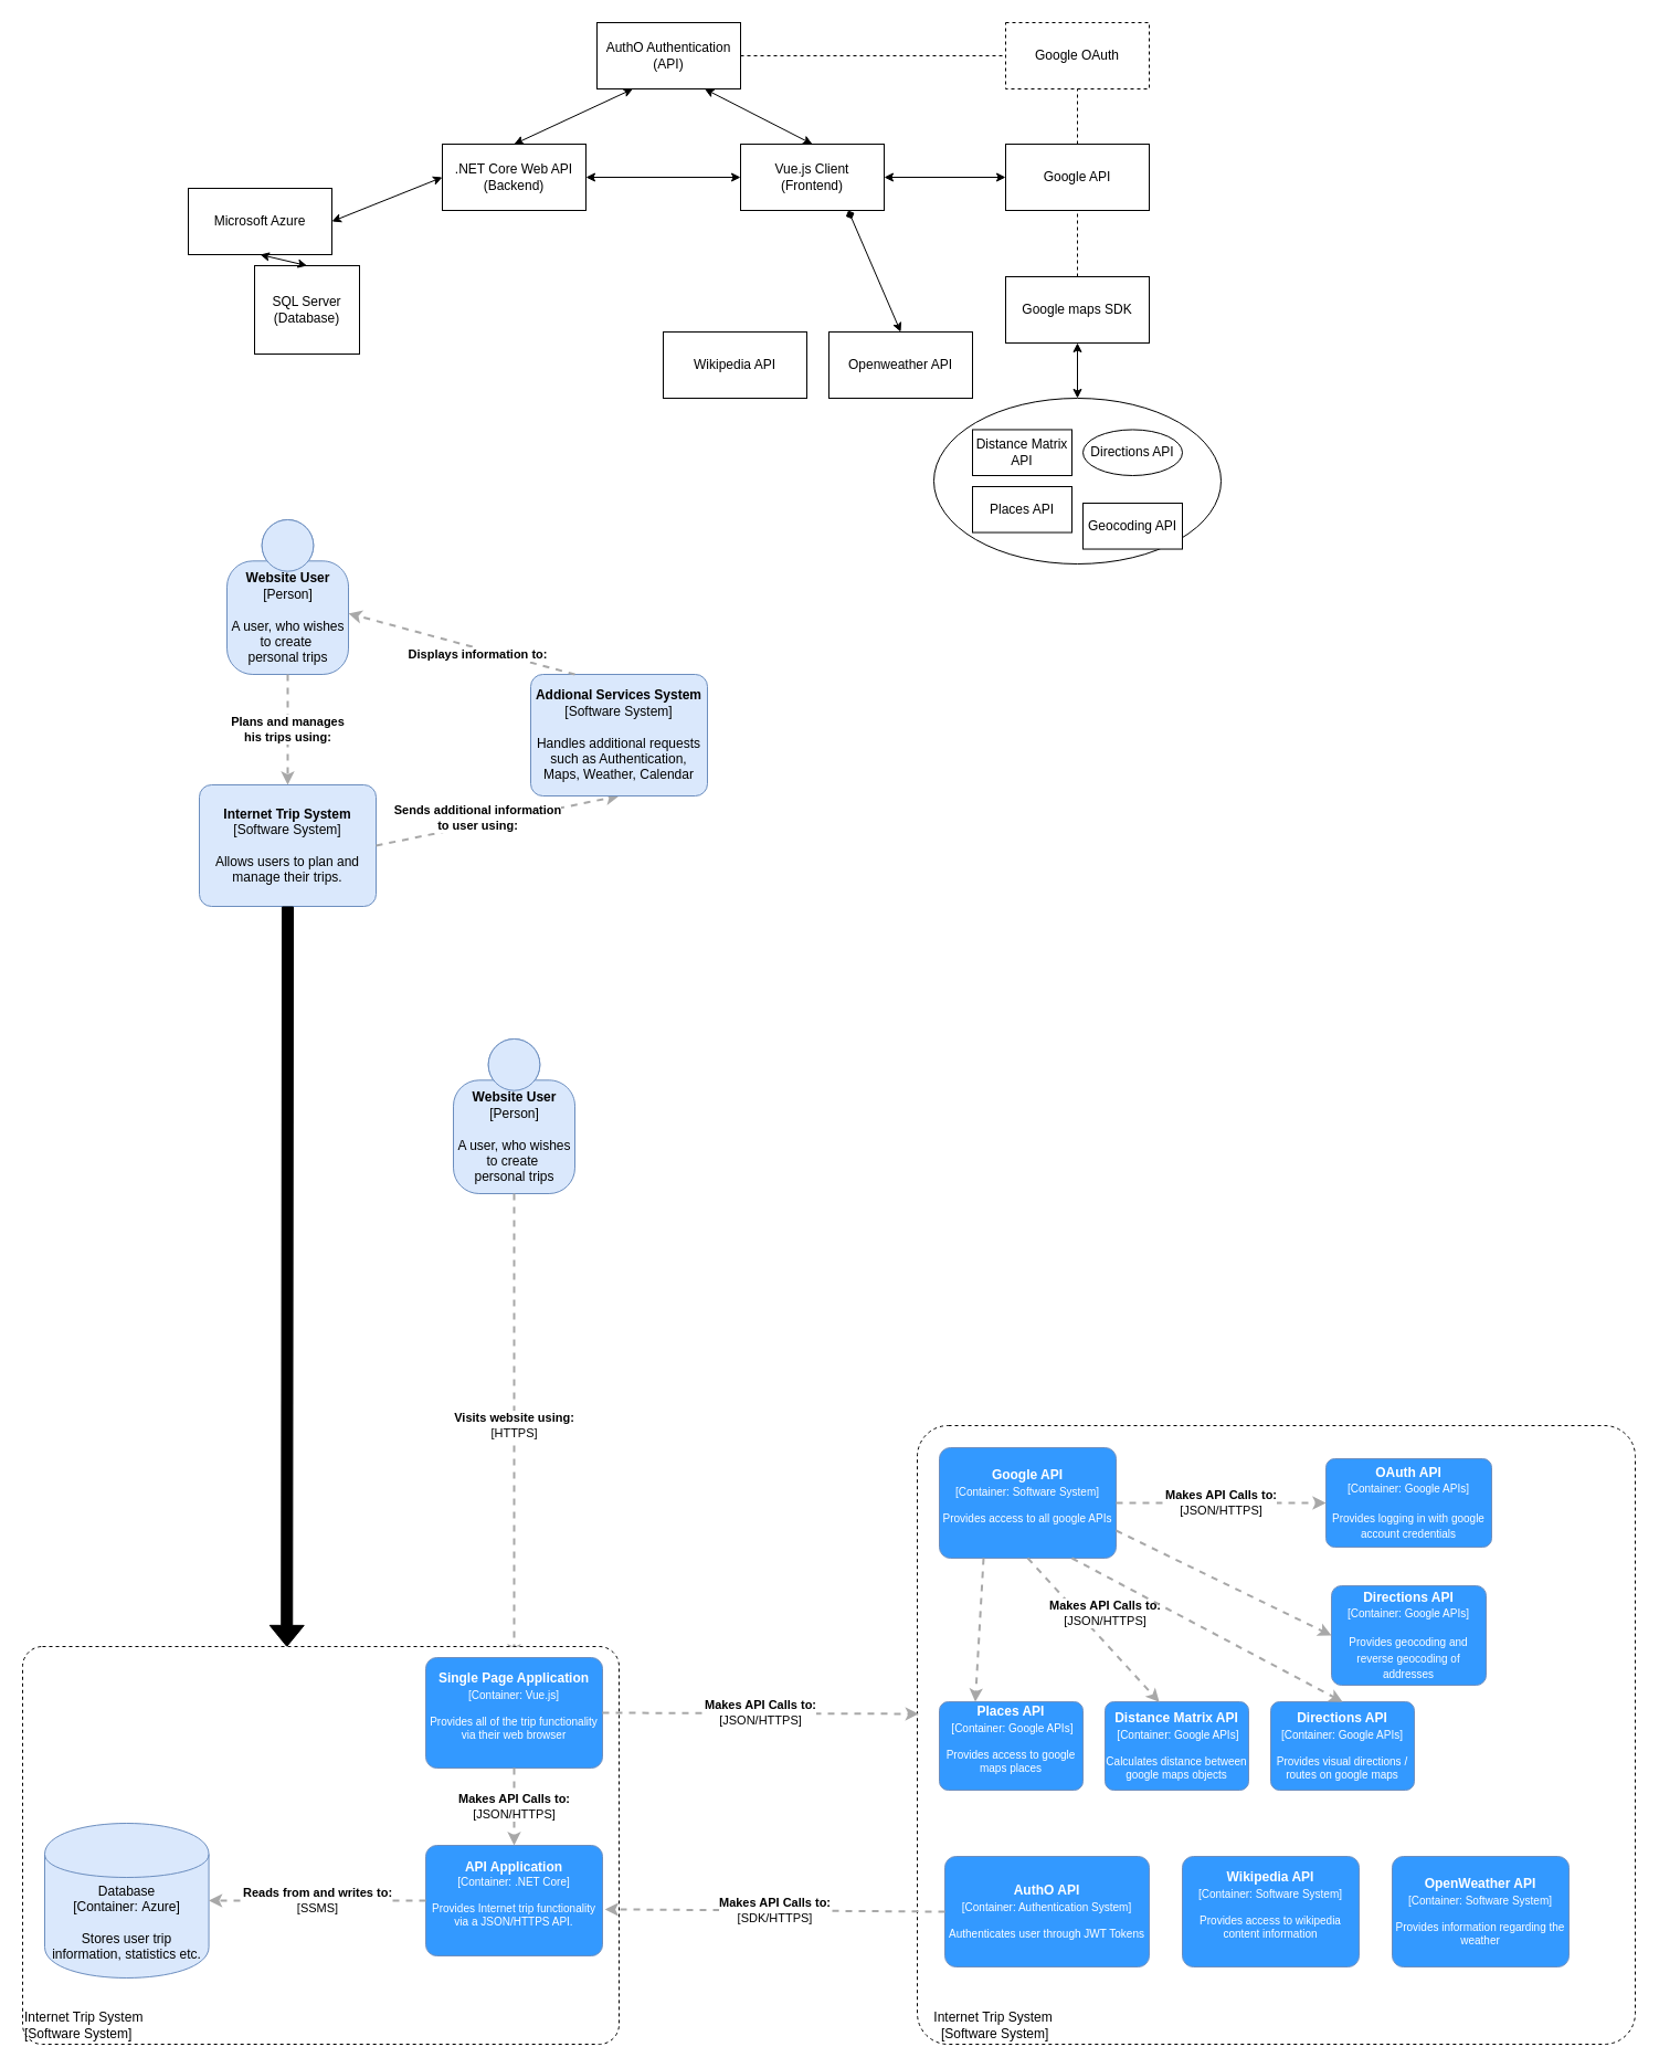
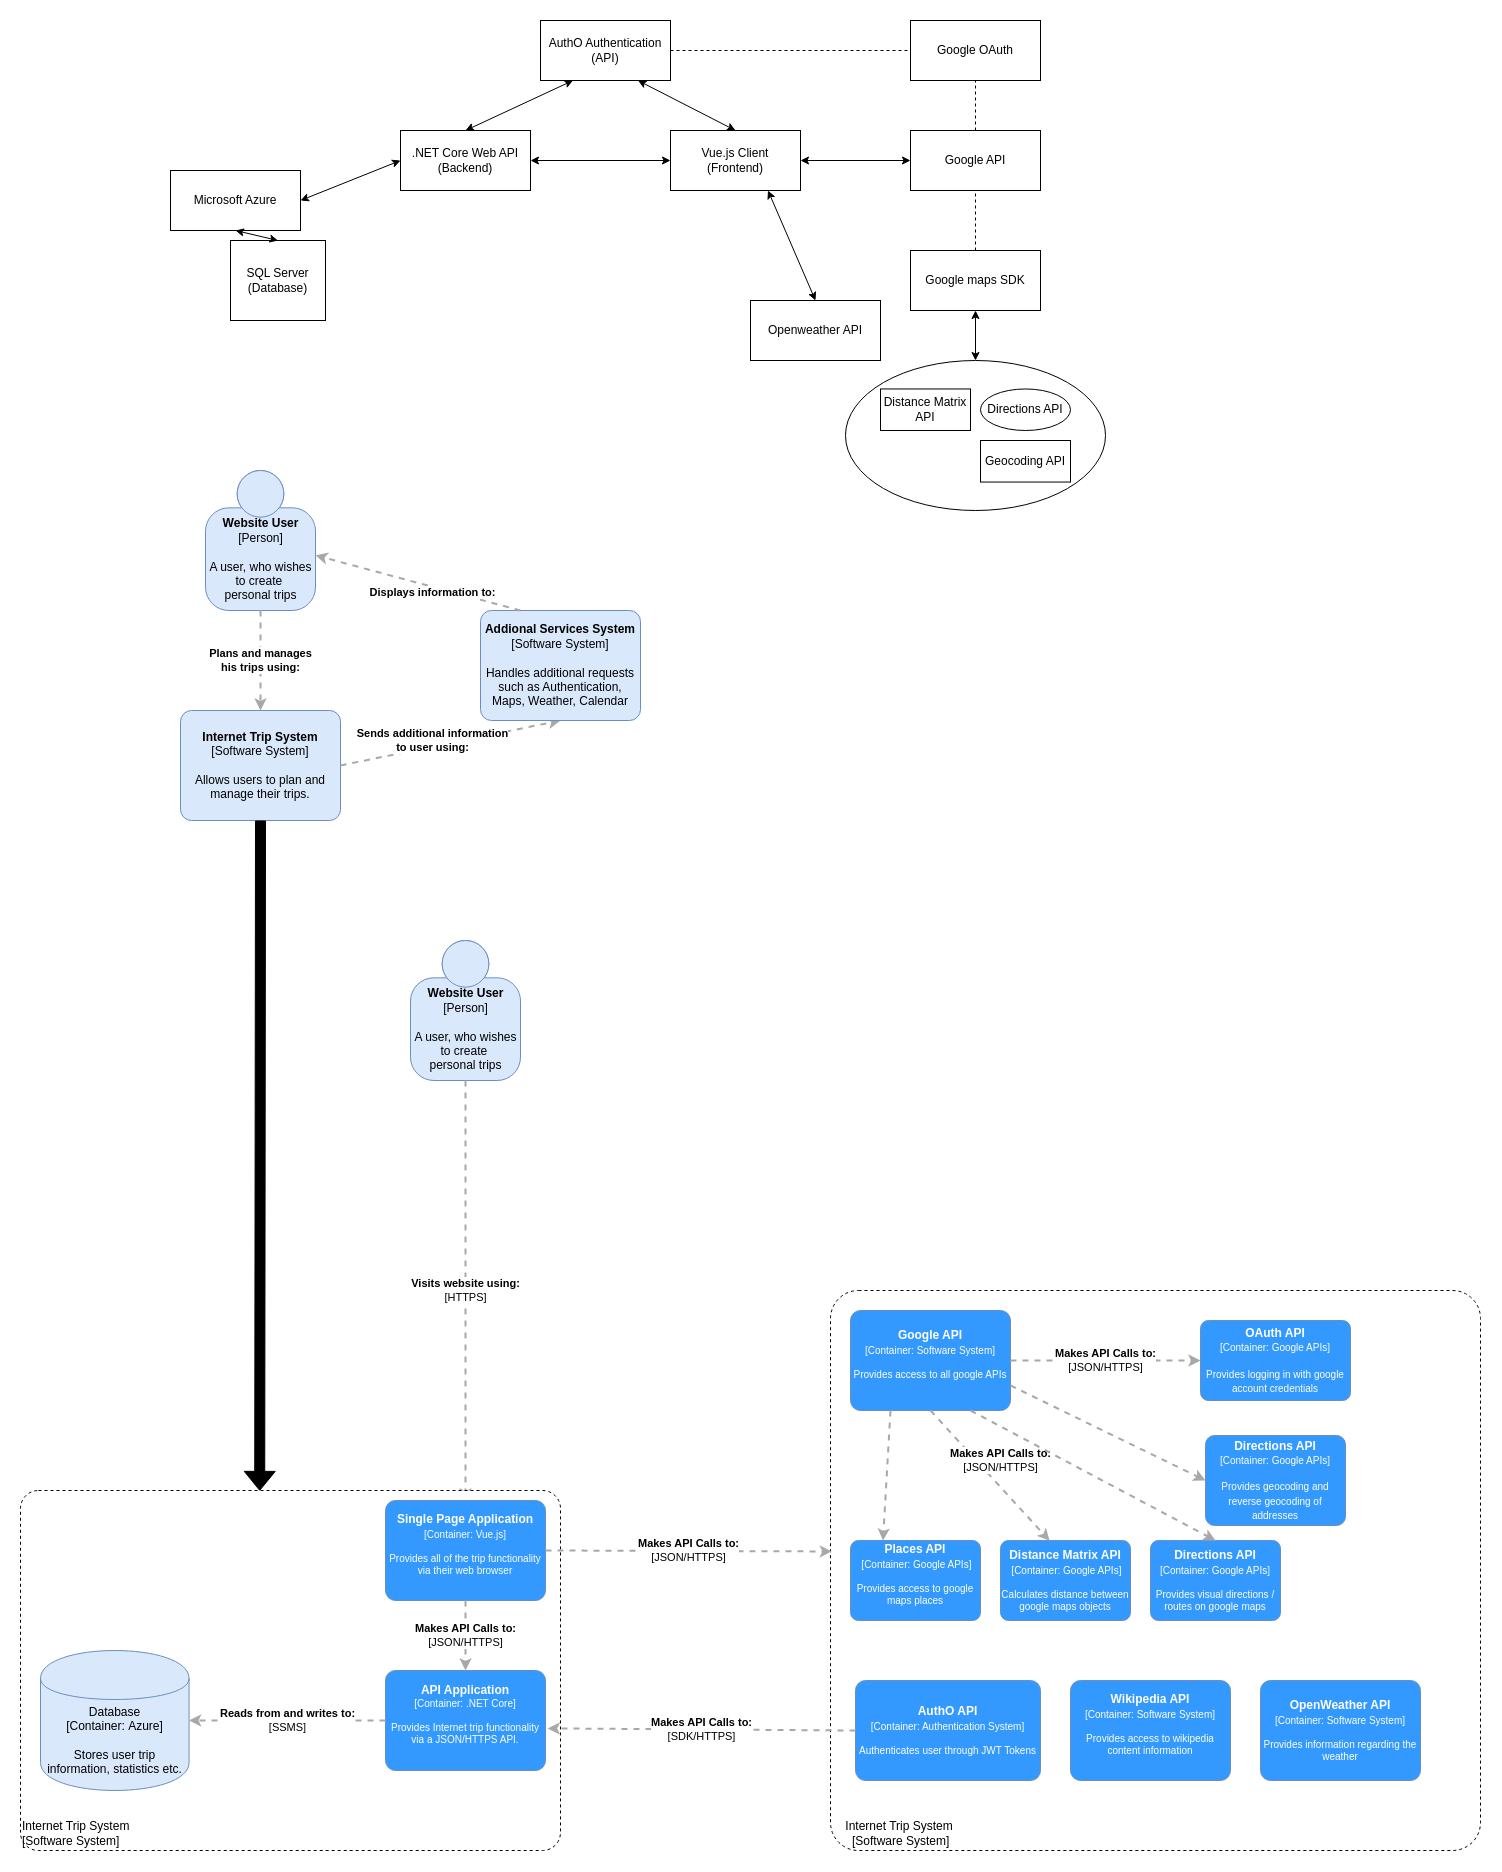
- <mxCell id="10" value="Google OAuth" style="rounded=0;whiteSpace=wrap;html=1;dashed=1;" parent="1" vertex="1"><mxGeometry x="910" y="20" width="130" height="60" as="geometry" /></mxCell>
+ <mxCell id="10" value="Google OAuth" style="rounded=0;whiteSpace=wrap;html=1;" parent="1" vertex="1"><mxGeometry x="910" y="20" width="130" height="60" as="geometry" /></mxCell>
- <mxCell id="19" value="" style="endArrow=diamond;startArrow=classic;html=1;exitX=0.5;exitY=0;exitDx=0;exitDy=0;entryX=0.75;entryY=1;entryDx=0;entryDy=0;" parent="1" source="9" target="4" edge="1"><mxGeometry width="50" height="50" relative="1" as="geometry"><mxPoint x="665" y="260" as="sourcePoint" /><mxPoint x="745" y="200" as="targetPoint" /></mxGeometry></mxCell>
+ <mxCell id="19" value="" style="endArrow=classic;startArrow=classic;html=1;exitX=0.5;exitY=0;exitDx=0;exitDy=0;entryX=0.75;entryY=1;entryDx=0;entryDy=0;" parent="1" source="9" target="4" edge="1"><mxGeometry width="50" height="50" relative="1" as="geometry"><mxPoint x="665" y="260" as="sourcePoint" /><mxPoint x="745" y="200" as="targetPoint" /></mxGeometry></mxCell>
- <mxCell id="8" value="Wikipedia API" style="rounded=0;whiteSpace=wrap;html=1;" parent="1" vertex="1"><mxGeometry x="600" y="300" width="130" height="60" as="geometry" /></mxCell>
- <mxCell id="16" value="Places API" style="rounded=0;whiteSpace=wrap;html=1;shadow=0;" parent="1" vertex="1"><mxGeometry x="880" y="440" width="90" height="41.54" as="geometry" /></mxCell>
- <mxCell id="14" value="Geocoding API" style="rounded=0;whiteSpace=wrap;html=1;" parent="1" vertex="1"><mxGeometry x="980" y="455" width="90" height="41.54" as="geometry" /></mxCell>
+ <mxCell id="14" value="Geocoding API" style="rounded=0;whiteSpace=wrap;html=1;" parent="1" vertex="1"><mxGeometry x="980" y="440" width="90" height="41.54" as="geometry" /></mxCell>
